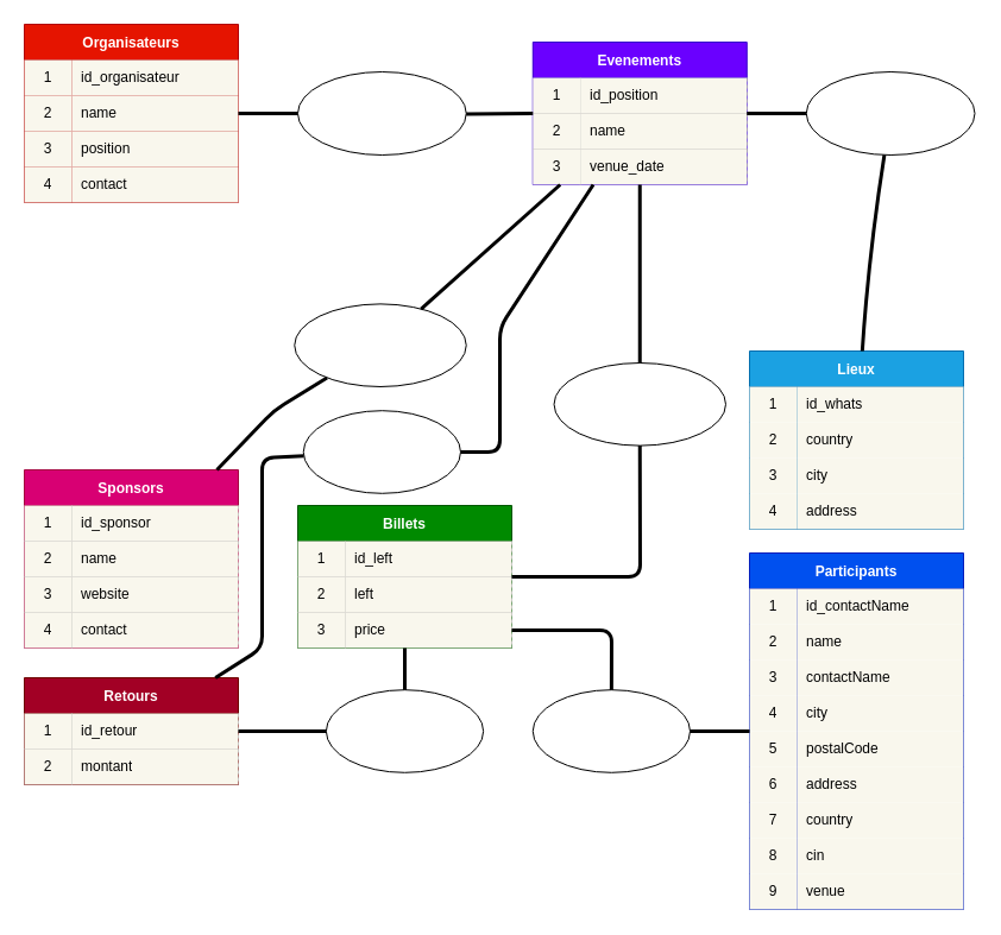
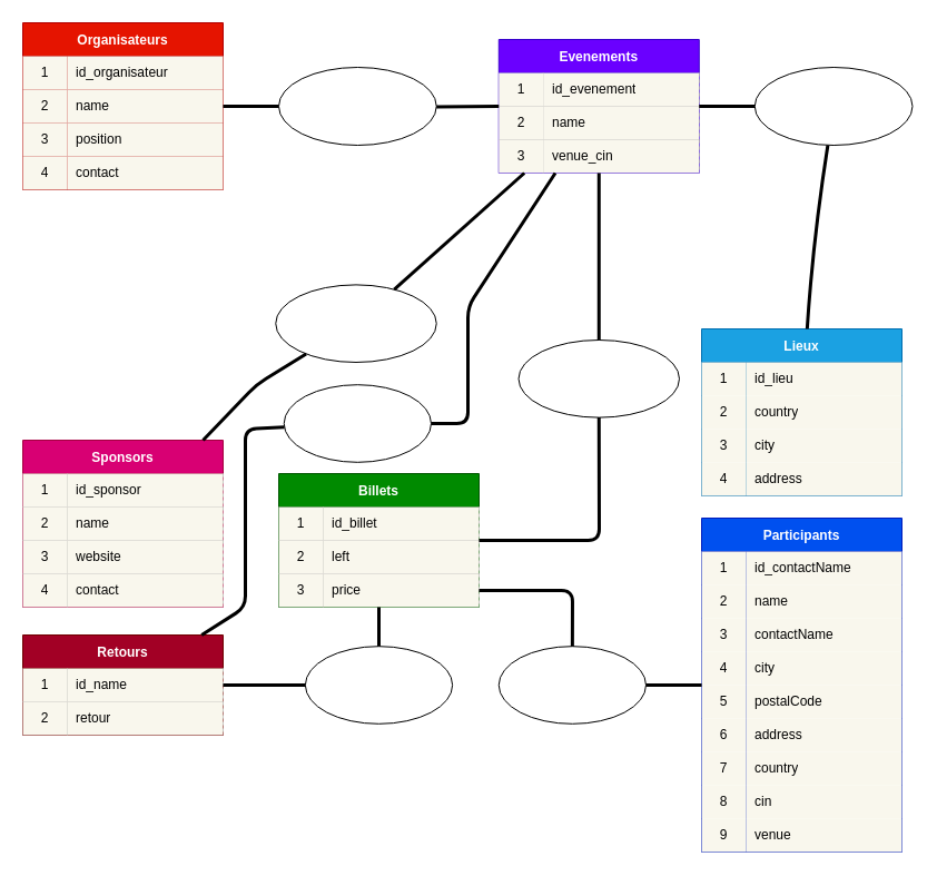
- <mxCell id="18" value="&lt;font color=&quot;#000000&quot;&gt;id_position&lt;/font&gt;" style="shape=partialRectangle;html=1;whiteSpace=wrap;connectable=0;fillColor=#f9f7ed;top=0;left=0;bottom=0;right=0;align=left;spacingLeft=6;overflow=hidden;rounded=0;shadow=0;glass=0;labelBackgroundColor=none;labelBorderColor=none;sketch=0;strokeColor=#36393d;strokeWidth=1;" parent="16" vertex="1"><mxGeometry x="40" width="140" height="30" as="geometry"><mxRectangle width="140" height="30" as="alternateBounds" /></mxGeometry></mxCell>
+ <mxCell id="18" value="&lt;font color=&quot;#000000&quot;&gt;id_evenement&lt;/font&gt;" style="shape=partialRectangle;html=1;whiteSpace=wrap;connectable=0;fillColor=#f9f7ed;top=0;left=0;bottom=0;right=0;align=left;spacingLeft=6;overflow=hidden;rounded=0;shadow=0;glass=0;labelBackgroundColor=none;labelBorderColor=none;sketch=0;strokeColor=#36393d;strokeWidth=1;" parent="16" vertex="1"><mxGeometry x="40" width="140" height="30" as="geometry"><mxRectangle width="140" height="30" as="alternateBounds" /></mxGeometry></mxCell>
- <mxCell id="24" value="venue_date" style="shape=partialRectangle;html=1;whiteSpace=wrap;connectable=0;fillColor=#f9f7ed;top=0;left=0;bottom=0;right=0;align=left;spacingLeft=6;overflow=hidden;rounded=0;shadow=0;glass=0;labelBackgroundColor=none;labelBorderColor=none;sketch=0;strokeColor=#36393d;strokeWidth=1;fontColor=#000000;" parent="22" vertex="1"><mxGeometry x="40" width="140" height="30" as="geometry"><mxRectangle width="140" height="30" as="alternateBounds" /></mxGeometry></mxCell>
+ <mxCell id="24" value="venue_cin" style="shape=partialRectangle;html=1;whiteSpace=wrap;connectable=0;fillColor=#f9f7ed;top=0;left=0;bottom=0;right=0;align=left;spacingLeft=6;overflow=hidden;rounded=0;shadow=0;glass=0;labelBackgroundColor=none;labelBorderColor=none;sketch=0;strokeColor=#36393d;strokeWidth=1;fontColor=#000000;" parent="22" vertex="1"><mxGeometry x="40" width="140" height="30" as="geometry"><mxRectangle width="140" height="30" as="alternateBounds" /></mxGeometry></mxCell>
- <mxCell id="28" value="&lt;font color=&quot;#000000&quot;&gt;id_whats&lt;/font&gt;" style="shape=partialRectangle;html=1;whiteSpace=wrap;connectable=0;fillColor=#f9f7ed;top=0;left=0;bottom=0;right=0;align=left;spacingLeft=6;overflow=hidden;rounded=0;shadow=0;glass=0;labelBackgroundColor=none;labelBorderColor=none;sketch=0;strokeColor=#36393d;strokeWidth=1;" parent="26" vertex="1"><mxGeometry x="40" width="140" height="30" as="geometry"><mxRectangle width="140" height="30" as="alternateBounds" /></mxGeometry></mxCell>
+ <mxCell id="28" value="&lt;font color=&quot;#000000&quot;&gt;id_lieu&lt;/font&gt;" style="shape=partialRectangle;html=1;whiteSpace=wrap;connectable=0;fillColor=#f9f7ed;top=0;left=0;bottom=0;right=0;align=left;spacingLeft=6;overflow=hidden;rounded=0;shadow=0;glass=0;labelBackgroundColor=none;labelBorderColor=none;sketch=0;strokeColor=#36393d;strokeWidth=1;" parent="26" vertex="1"><mxGeometry x="40" width="140" height="30" as="geometry"><mxRectangle width="140" height="30" as="alternateBounds" /></mxGeometry></mxCell>
- <mxCell id="69" value="&lt;font color=&quot;#000000&quot;&gt;id_left&lt;/font&gt;" style="shape=partialRectangle;html=1;whiteSpace=wrap;connectable=0;fillColor=#f9f7ed;top=0;left=0;bottom=0;right=0;align=left;spacingLeft=6;overflow=hidden;rounded=0;shadow=0;glass=0;labelBackgroundColor=none;labelBorderColor=none;sketch=0;strokeColor=#36393d;strokeWidth=1;" parent="67" vertex="1"><mxGeometry x="40" width="140" height="30" as="geometry"><mxRectangle width="140" height="30" as="alternateBounds" /></mxGeometry></mxCell>
+ <mxCell id="69" value="&lt;font color=&quot;#000000&quot;&gt;id_billet&lt;/font&gt;" style="shape=partialRectangle;html=1;whiteSpace=wrap;connectable=0;fillColor=#f9f7ed;top=0;left=0;bottom=0;right=0;align=left;spacingLeft=6;overflow=hidden;rounded=0;shadow=0;glass=0;labelBackgroundColor=none;labelBorderColor=none;sketch=0;strokeColor=#36393d;strokeWidth=1;" parent="67" vertex="1"><mxGeometry x="40" width="140" height="30" as="geometry"><mxRectangle width="140" height="30" as="alternateBounds" /></mxGeometry></mxCell>
- <mxCell id="111" value="&lt;font color=&quot;#000000&quot;&gt;id_retour&lt;/font&gt;" style="shape=partialRectangle;html=1;whiteSpace=wrap;connectable=0;fillColor=#f9f7ed;top=0;left=0;bottom=0;right=0;align=left;spacingLeft=6;overflow=hidden;rounded=0;shadow=0;glass=0;labelBackgroundColor=none;labelBorderColor=none;sketch=0;strokeColor=#36393d;strokeWidth=1;" parent="109" vertex="1"><mxGeometry x="40" width="140" height="30" as="geometry"><mxRectangle width="140" height="30" as="alternateBounds" /></mxGeometry></mxCell>
+ <mxCell id="111" value="&lt;font color=&quot;#000000&quot;&gt;id_name&lt;/font&gt;" style="shape=partialRectangle;html=1;whiteSpace=wrap;connectable=0;fillColor=#f9f7ed;top=0;left=0;bottom=0;right=0;align=left;spacingLeft=6;overflow=hidden;rounded=0;shadow=0;glass=0;labelBackgroundColor=none;labelBorderColor=none;sketch=0;strokeColor=#36393d;strokeWidth=1;" parent="109" vertex="1"><mxGeometry x="40" width="140" height="30" as="geometry"><mxRectangle width="140" height="30" as="alternateBounds" /></mxGeometry></mxCell>
- <mxCell id="114" value="montant" style="shape=partialRectangle;html=1;whiteSpace=wrap;connectable=0;fillColor=#f9f7ed;top=0;left=0;bottom=0;right=0;align=left;spacingLeft=6;overflow=hidden;rounded=0;shadow=0;glass=0;labelBackgroundColor=none;labelBorderColor=none;sketch=0;strokeColor=#36393d;strokeWidth=1;fontColor=#000000;fillStyle=solid;" parent="112" vertex="1"><mxGeometry x="40" width="140" height="30" as="geometry"><mxRectangle width="140" height="30" as="alternateBounds" /></mxGeometry></mxCell>
+ <mxCell id="114" value="retour" style="shape=partialRectangle;html=1;whiteSpace=wrap;connectable=0;fillColor=#f9f7ed;top=0;left=0;bottom=0;right=0;align=left;spacingLeft=6;overflow=hidden;rounded=0;shadow=0;glass=0;labelBackgroundColor=none;labelBorderColor=none;sketch=0;strokeColor=#36393d;strokeWidth=1;fontColor=#000000;fillStyle=solid;" parent="112" vertex="1"><mxGeometry x="40" width="140" height="30" as="geometry"><mxRectangle width="140" height="30" as="alternateBounds" /></mxGeometry></mxCell>
